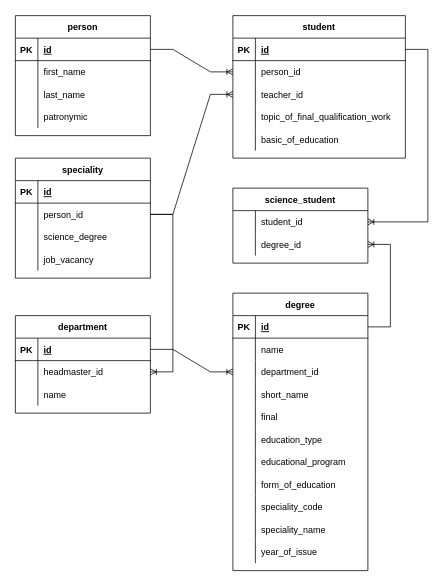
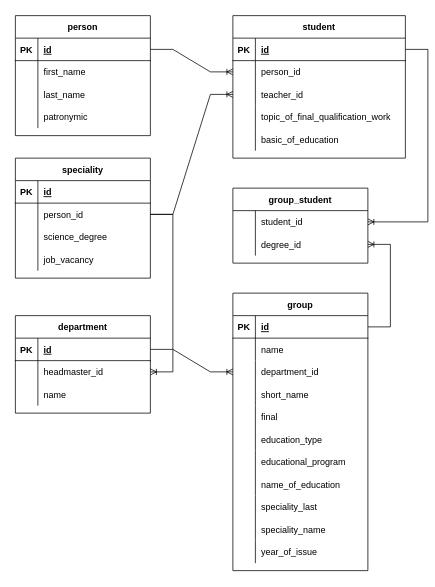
- <mxCell id="78" value="science_student" style="shape=table;startSize=30;container=1;collapsible=1;childLayout=tableLayout;fixedRows=1;rowLines=0;fontStyle=1;align=center;resizeLast=1;" parent="1" vertex="1"><mxGeometry x="310" y="250" width="180" height="100" as="geometry" /></mxCell>
+ <mxCell id="78" value="group_student" style="shape=table;startSize=30;container=1;collapsible=1;childLayout=tableLayout;fixedRows=1;rowLines=0;fontStyle=1;align=center;resizeLast=1;" parent="1" vertex="1"><mxGeometry x="310" y="250" width="180" height="100" as="geometry" /></mxCell>
- <mxCell id="44" value="degree" style="shape=table;startSize=30;container=1;collapsible=1;childLayout=tableLayout;fixedRows=1;rowLines=0;fontStyle=1;align=center;resizeLast=1;" parent="1" vertex="1"><mxGeometry x="310" y="390" width="180" height="370" as="geometry" /></mxCell>
+ <mxCell id="44" value="group" style="shape=table;startSize=30;container=1;collapsible=1;childLayout=tableLayout;fixedRows=1;rowLines=0;fontStyle=1;align=center;resizeLast=1;" parent="1" vertex="1"><mxGeometry x="310" y="390" width="180" height="370" as="geometry" /></mxCell>
- <mxCell id="68" value="form_of_education" style="shape=partialRectangle;connectable=0;fillColor=none;top=0;left=0;bottom=0;right=0;align=left;spacingLeft=6;overflow=hidden;" parent="66" vertex="1"><mxGeometry x="30" width="150" height="30" as="geometry"><mxRectangle width="150" height="30" as="alternateBounds" /></mxGeometry></mxCell>
+ <mxCell id="68" value="name_of_education" style="shape=partialRectangle;connectable=0;fillColor=none;top=0;left=0;bottom=0;right=0;align=left;spacingLeft=6;overflow=hidden;" parent="66" vertex="1"><mxGeometry x="30" width="150" height="30" as="geometry"><mxRectangle width="150" height="30" as="alternateBounds" /></mxGeometry></mxCell>
- <mxCell id="71" value="speciality_code" style="shape=partialRectangle;connectable=0;fillColor=none;top=0;left=0;bottom=0;right=0;align=left;spacingLeft=6;overflow=hidden;" parent="69" vertex="1"><mxGeometry x="30" width="150" height="30" as="geometry"><mxRectangle width="150" height="30" as="alternateBounds" /></mxGeometry></mxCell>
+ <mxCell id="71" value="speciality_last" style="shape=partialRectangle;connectable=0;fillColor=none;top=0;left=0;bottom=0;right=0;align=left;spacingLeft=6;overflow=hidden;" parent="69" vertex="1"><mxGeometry x="30" width="150" height="30" as="geometry"><mxRectangle width="150" height="30" as="alternateBounds" /></mxGeometry></mxCell>
